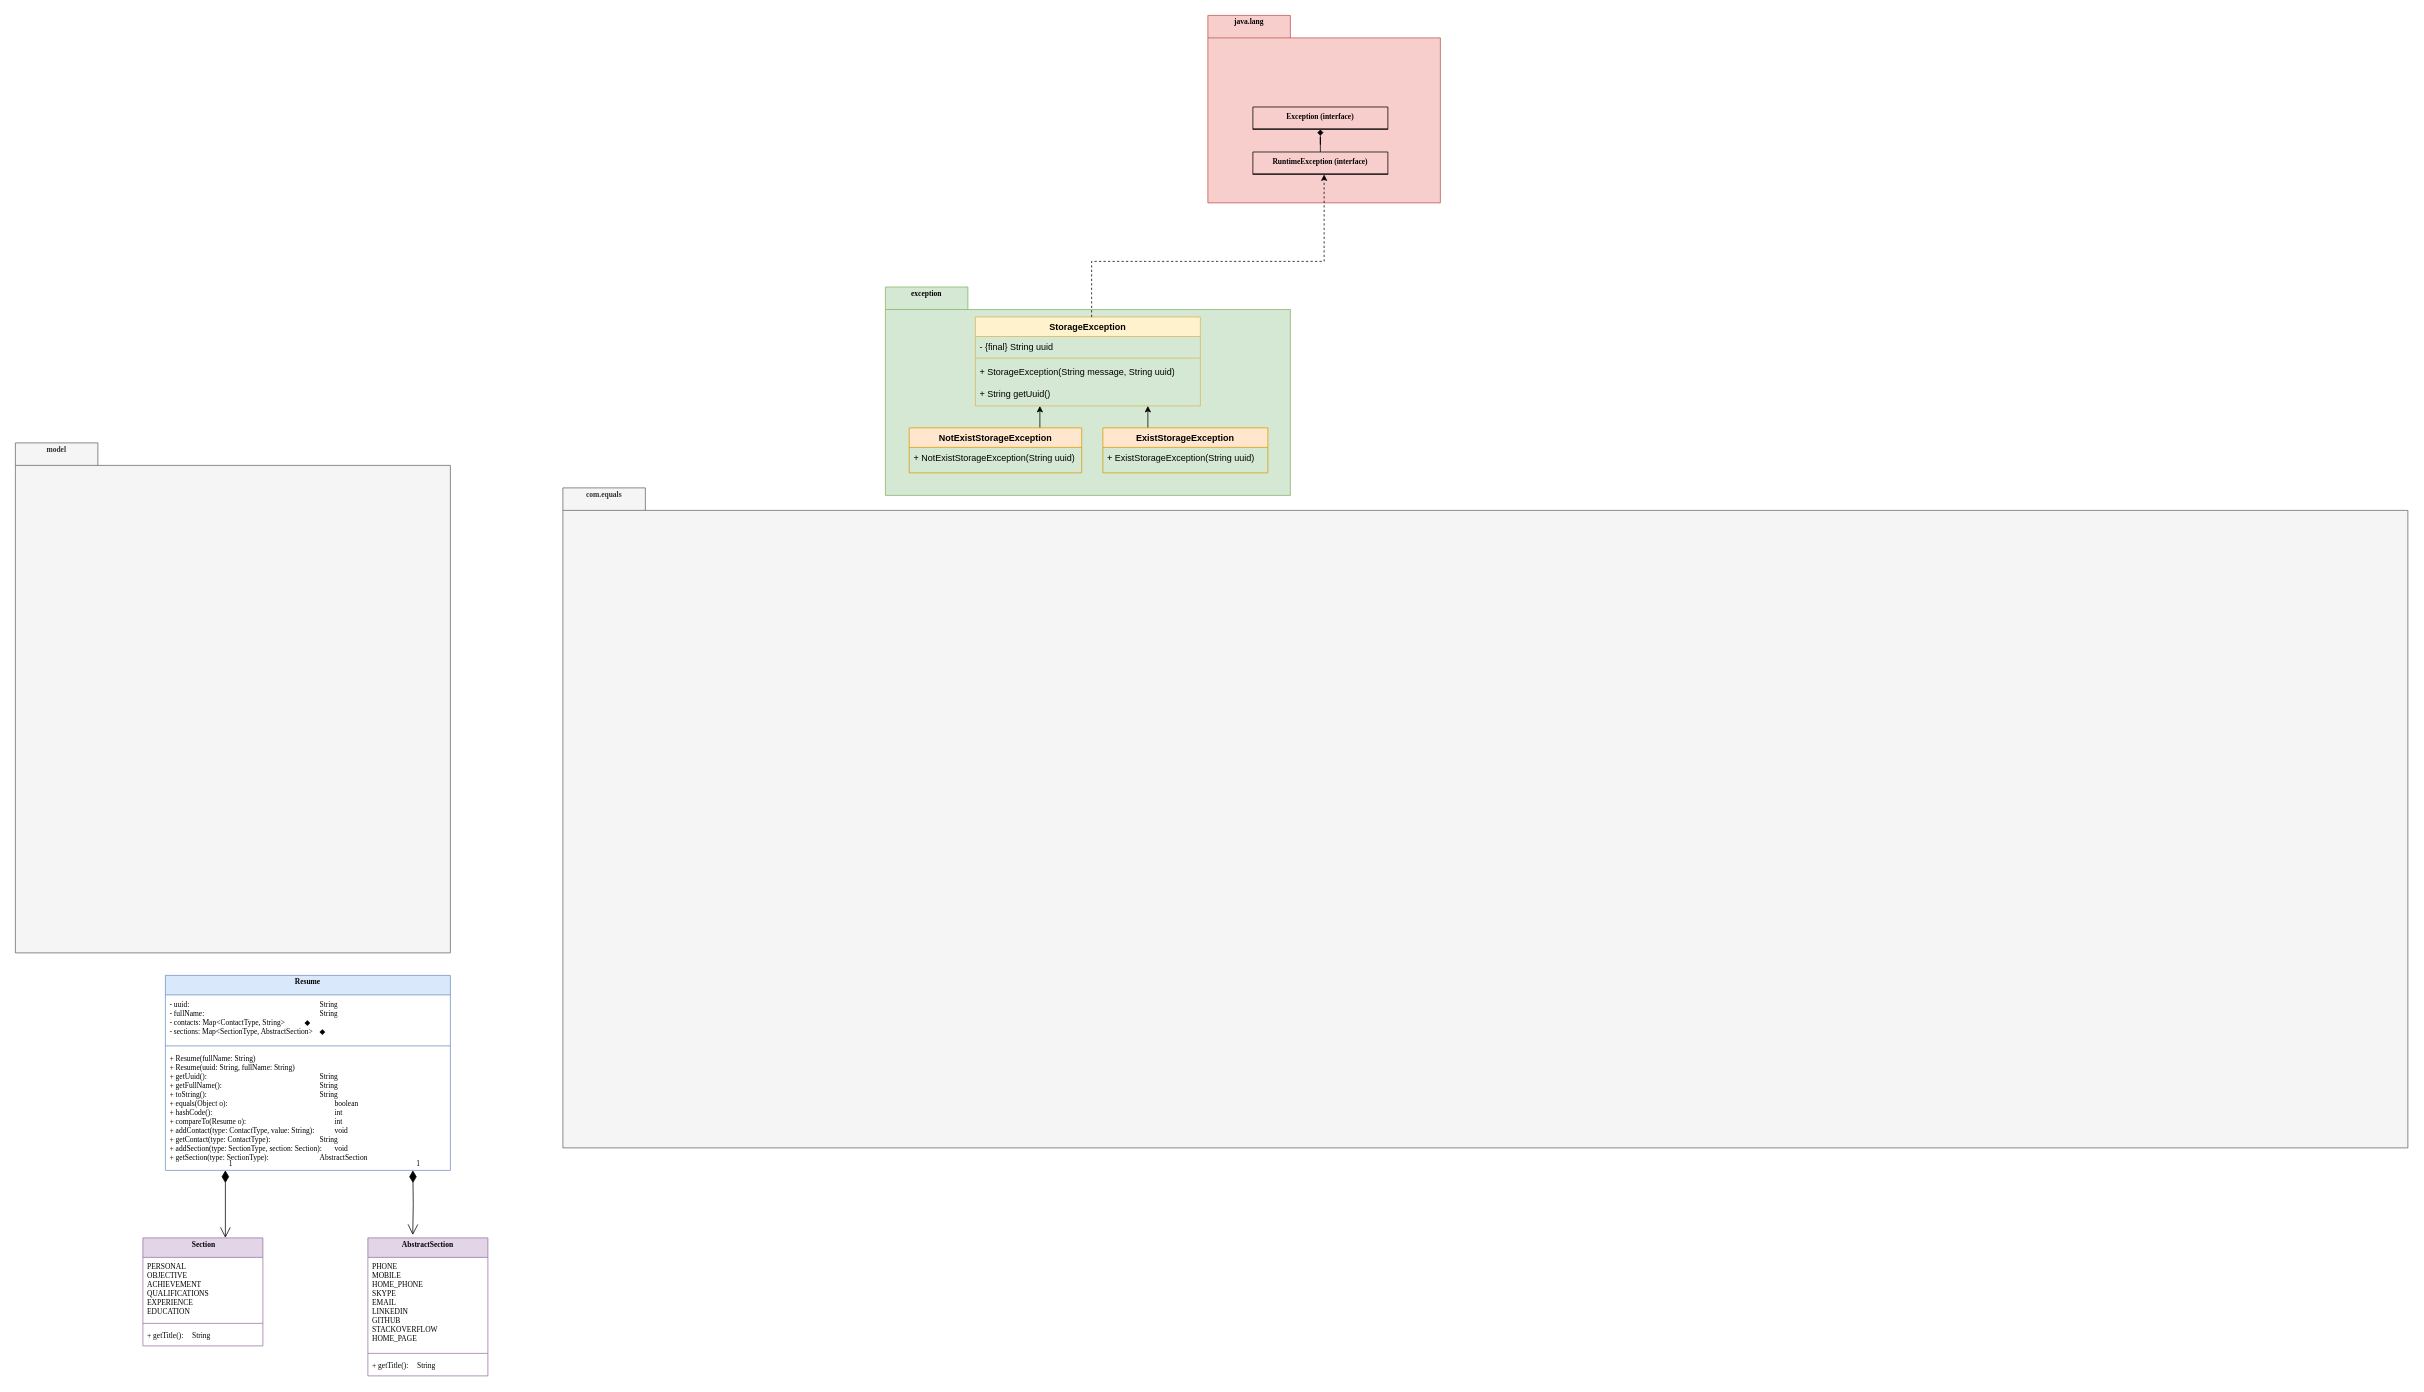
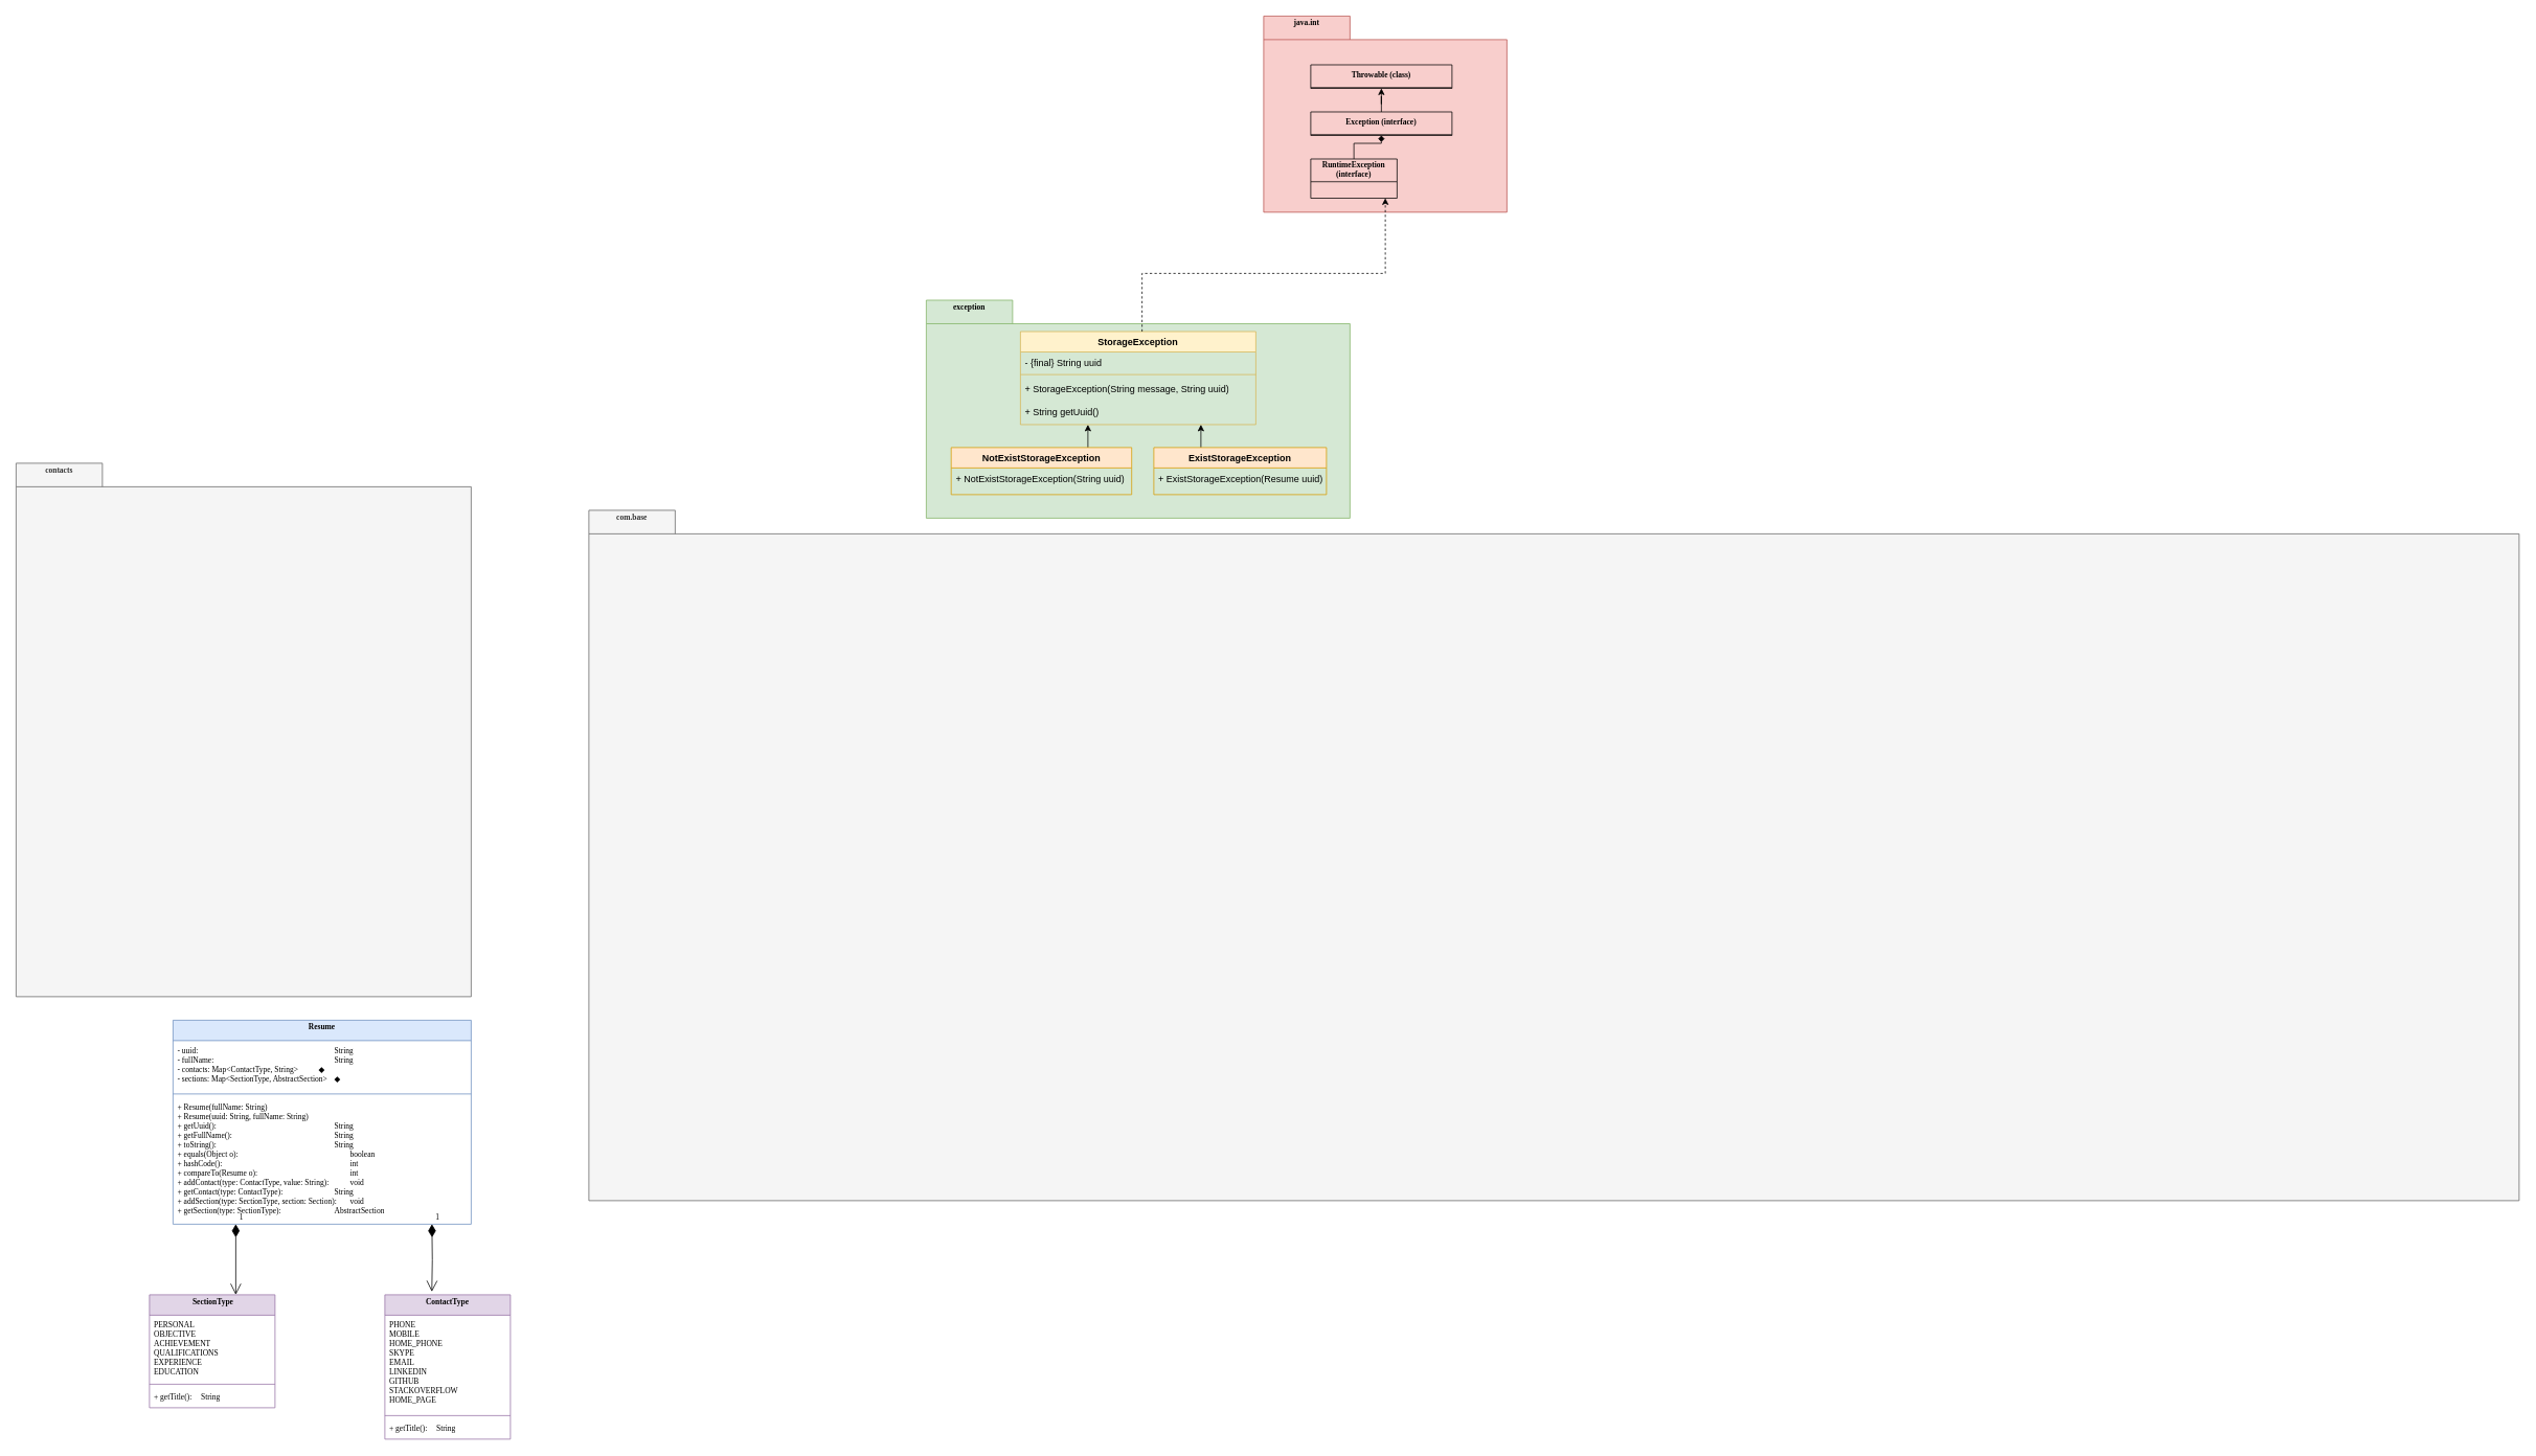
- <mxCell id="5" value="java.lang" style="shape=folder;fontStyle=1;tabWidth=110;tabHeight=30;tabPosition=left;html=1;boundedLbl=1;labelInHeader=1;container=1;collapsible=0;whiteSpace=wrap;align=center;verticalAlign=top;spacingTop=-4;fontFamily=Verdana;fontSize=10;fillColor=#f8cecc;strokeColor=#b85450;" vertex="1" parent="1"><mxGeometry x="1610" y="20" width="310" height="250" as="geometry" /></mxCell>
+ <mxCell id="5" value="java.int" style="shape=folder;fontStyle=1;tabWidth=110;tabHeight=30;tabPosition=left;html=1;boundedLbl=1;labelInHeader=1;container=1;collapsible=0;whiteSpace=wrap;align=center;verticalAlign=top;spacingTop=-4;fontFamily=Verdana;fontSize=10;fillColor=#f8cecc;strokeColor=#b85450;" vertex="1" parent="1"><mxGeometry x="1610" y="20" width="310" height="250" as="geometry" /></mxCell>
+ <mxCell id="6" value="Throwable (class)" style="swimlane;fontStyle=1;align=center;verticalAlign=middle;childLayout=stackLayout;horizontal=1;startSize=29;horizontalStack=0;resizeParent=1;resizeParentMax=0;resizeLast=0;collapsible=0;marginBottom=0;html=1;whiteSpace=wrap;spacingTop=-4;fontFamily=Verdana;fontSize=10;fontColor=default;fillColor=none;gradientColor=none;" vertex="1" parent="5"><mxGeometry x="60" y="62.15" width="180" height="30" as="geometry" /></mxCell>
+ <mxCell id="7" style="edgeStyle=orthogonalEdgeStyle;rounded=0;orthogonalLoop=1;jettySize=auto;html=1;fontFamily=Verdana;fontSize=10;fontColor=default;" edge="1" parent="5" source="8" target="6"><mxGeometry relative="1" as="geometry" /></mxCell>
- <mxCell id="10" value="RuntimeException (interface)" style="swimlane;fontStyle=1;align=center;verticalAlign=middle;childLayout=stackLayout;horizontal=1;startSize=29;horizontalStack=0;resizeParent=1;resizeParentMax=0;resizeLast=0;collapsible=0;marginBottom=0;html=1;whiteSpace=wrap;spacingTop=-4;fontFamily=Verdana;fontSize=10;fontColor=default;fillColor=none;gradientColor=none;" vertex="1" parent="5"><mxGeometry x="60" y="182.15" width="180" height="30" as="geometry" /></mxCell>
+ <mxCell id="10" value="RuntimeException (interface)" style="swimlane;fontStyle=1;align=center;verticalAlign=middle;childLayout=stackLayout;horizontal=1;startSize=29;horizontalStack=0;resizeParent=1;resizeParentMax=0;resizeLast=0;collapsible=0;marginBottom=0;html=1;whiteSpace=wrap;spacingTop=-4;fontFamily=Verdana;fontSize=10;fontColor=default;fillColor=none;gradientColor=none;" vertex="1" parent="5"><mxGeometry x="60" y="182.15" width="110" height="50" as="geometry" /></mxCell>
- <mxCell id="2" value="model" style="shape=folder;fontStyle=1;tabWidth=110;tabHeight=30;tabPosition=left;html=1;boundedLbl=1;labelInHeader=1;container=1;collapsible=0;whiteSpace=wrap;align=center;verticalAlign=top;spacingTop=-4;fontFamily=Verdana;fontSize=10;fontColor=#333333;fillColor=#f5f5f5;strokeColor=#666666;" vertex="1" parent="1"><mxGeometry x="20" y="590" width="580" height="680" as="geometry" /></mxCell>
+ <mxCell id="2" value="contacts" style="shape=folder;fontStyle=1;tabWidth=110;tabHeight=30;tabPosition=left;html=1;boundedLbl=1;labelInHeader=1;container=1;collapsible=0;whiteSpace=wrap;align=center;verticalAlign=top;spacingTop=-4;fontFamily=Verdana;fontSize=10;fontColor=#333333;fillColor=#f5f5f5;strokeColor=#666666;" vertex="1" parent="1"><mxGeometry x="20" y="590" width="580" height="680" as="geometry" /></mxCell>
- <mxCell id="22" value="+ ExistStorageException(String uuid)" style="text;strokeColor=none;fillColor=none;align=left;verticalAlign=top;spacingLeft=4;spacingRight=4;overflow=hidden;rotatable=0;points=[[0,0.5],[1,0.5]];portConstraint=eastwest;whiteSpace=wrap;html=1;" vertex="1" parent="21"><mxGeometry y="26" width="220" height="34" as="geometry" /></mxCell>
+ <mxCell id="22" value="+ ExistStorageException(Resume uuid)" style="text;strokeColor=none;fillColor=none;align=left;verticalAlign=top;spacingLeft=4;spacingRight=4;overflow=hidden;rotatable=0;points=[[0,0.5],[1,0.5]];portConstraint=eastwest;whiteSpace=wrap;html=1;" vertex="1" parent="21"><mxGeometry y="26" width="220" height="34" as="geometry" /></mxCell>
- <mxCell id="4" value="com.equals" style="shape=folder;fontStyle=1;tabWidth=110;tabHeight=30;tabPosition=left;html=1;boundedLbl=1;labelInHeader=1;container=1;collapsible=0;whiteSpace=wrap;align=center;verticalAlign=top;spacingTop=-4;fontFamily=Verdana;fontSize=10;fillColor=#f5f5f5;strokeColor=#666666;fontColor=#333333;" vertex="1" parent="1"><mxGeometry x="750" y="650" width="2460" height="880" as="geometry" /></mxCell>
+ <mxCell id="4" value="com.base" style="shape=folder;fontStyle=1;tabWidth=110;tabHeight=30;tabPosition=left;html=1;boundedLbl=1;labelInHeader=1;container=1;collapsible=0;whiteSpace=wrap;align=center;verticalAlign=top;spacingTop=-4;fontFamily=Verdana;fontSize=10;fillColor=#f5f5f5;strokeColor=#666666;fontColor=#333333;" vertex="1" parent="1"><mxGeometry x="750" y="650" width="2460" height="880" as="geometry" /></mxCell>
- <mxCell id="28" value="&amp;nbsp;Section" style="swimlane;fontStyle=1;align=center;verticalAlign=top;childLayout=stackLayout;horizontal=1;startSize=26;horizontalStack=0;resizeParent=1;resizeParentMax=0;resizeLast=0;collapsible=1;marginBottom=0;whiteSpace=wrap;html=1;spacingTop=-4;fontFamily=Verdana;fontSize=10;fillColor=#e1d5e7;strokeColor=#9673a6;" vertex="1" parent="1"><mxGeometry x="190" y="1650" width="160" height="144" as="geometry" /></mxCell>
+ <mxCell id="28" value="&amp;nbsp;SectionType" style="swimlane;fontStyle=1;align=center;verticalAlign=top;childLayout=stackLayout;horizontal=1;startSize=26;horizontalStack=0;resizeParent=1;resizeParentMax=0;resizeLast=0;collapsible=1;marginBottom=0;whiteSpace=wrap;html=1;spacingTop=-4;fontFamily=Verdana;fontSize=10;fillColor=#e1d5e7;strokeColor=#9673a6;" vertex="1" parent="1"><mxGeometry x="190" y="1650" width="160" height="144" as="geometry" /></mxCell>
- <mxCell id="32" value="AbstractSection" style="swimlane;fontStyle=1;align=center;verticalAlign=top;childLayout=stackLayout;horizontal=1;startSize=26;horizontalStack=0;resizeParent=1;resizeParentMax=0;resizeLast=0;collapsible=1;marginBottom=0;whiteSpace=wrap;html=1;spacingTop=-4;fontFamily=Verdana;fontSize=10;fillColor=#e1d5e7;strokeColor=#9673a6;" vertex="1" parent="1"><mxGeometry x="490" y="1650" width="160" height="184" as="geometry" /></mxCell>
+ <mxCell id="32" value="ContactType" style="swimlane;fontStyle=1;align=center;verticalAlign=top;childLayout=stackLayout;horizontal=1;startSize=26;horizontalStack=0;resizeParent=1;resizeParentMax=0;resizeLast=0;collapsible=1;marginBottom=0;whiteSpace=wrap;html=1;spacingTop=-4;fontFamily=Verdana;fontSize=10;fillColor=#e1d5e7;strokeColor=#9673a6;" vertex="1" parent="1"><mxGeometry x="490" y="1650" width="160" height="184" as="geometry" /></mxCell>
